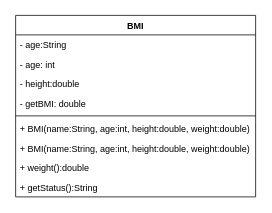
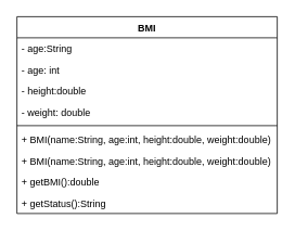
- <mxCell id="6" value="- getBMI: double&#10;" style="text;strokeColor=none;fillColor=none;align=left;verticalAlign=top;spacingLeft=4;spacingRight=4;overflow=hidden;rotatable=0;points=[[0,0.5],[1,0.5]];portConstraint=eastwest;" vertex="1" parent="2"><mxGeometry y="104" width="320" height="26" as="geometry" /></mxCell>
+ <mxCell id="6" value="- weight: double&#10;" style="text;strokeColor=none;fillColor=none;align=left;verticalAlign=top;spacingLeft=4;spacingRight=4;overflow=hidden;rotatable=0;points=[[0,0.5],[1,0.5]];portConstraint=eastwest;" vertex="1" parent="2"><mxGeometry y="104" width="320" height="26" as="geometry" /></mxCell>
- <mxCell id="10" value="+ weight():double" style="text;strokeColor=none;fillColor=none;align=left;verticalAlign=top;spacingLeft=4;spacingRight=4;overflow=hidden;rotatable=0;points=[[0,0.5],[1,0.5]];portConstraint=eastwest;" vertex="1" parent="2"><mxGeometry y="190" width="320" height="26" as="geometry" /></mxCell>
+ <mxCell id="10" value="+ getBMI():double" style="text;strokeColor=none;fillColor=none;align=left;verticalAlign=top;spacingLeft=4;spacingRight=4;overflow=hidden;rotatable=0;points=[[0,0.5],[1,0.5]];portConstraint=eastwest;" vertex="1" parent="2"><mxGeometry y="190" width="320" height="26" as="geometry" /></mxCell>
